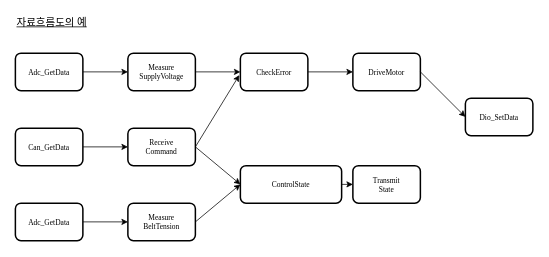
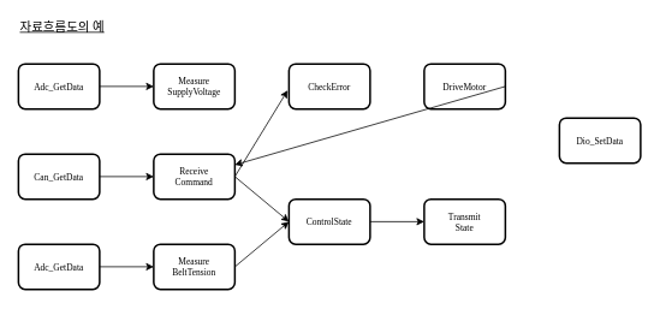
- <mxCell id="4" value="" style="edgeStyle=orthogonalEdgeStyle;rounded=0;orthogonalLoop=1;jettySize=auto;html=1;fontFamily=Arial Unicode MS;fontSize=10;" parent="1" source="5" target="7" edge="1"><mxGeometry relative="1" as="geometry" /></mxCell>
- <mxCell id="6" value="" style="edgeStyle=orthogonalEdgeStyle;rounded=0;orthogonalLoop=1;jettySize=auto;html=1;fontFamily=Arial Unicode MS;fontSize=10;" parent="1" source="7" target="8" edge="1"><mxGeometry relative="1" as="geometry" /></mxCell>
- <mxCell id="17" value="" style="rounded=0;orthogonalLoop=1;jettySize=auto;html=1;fontFamily=Arial Unicode MS;fontSize=10;exitX=1;exitY=0.5;exitDx=0;exitDy=0;entryX=0;entryY=0.5;entryDx=0;entryDy=0;" parent="1" source="8" target="16" edge="1"><mxGeometry relative="1" as="geometry"><mxPoint x="570" y="105" as="sourcePoint" /><mxPoint x="630" y="105" as="targetPoint" /></mxGeometry></mxCell>
+ <mxCell id="17" value="" style="rounded=0;orthogonalLoop=1;jettySize=auto;html=1;fontFamily=Arial Unicode MS;fontSize=10;exitX=1;exitY=0.5;exitDx=0;exitDy=0;" parent="1" source="8" target="12" edge="1"><mxGeometry relative="1" as="geometry"><mxPoint x="570" y="105" as="sourcePoint" /><mxPoint x="630" y="105" as="targetPoint" /></mxGeometry></mxCell>
- <mxCell id="14" value="ControlState" style="rounded=1;whiteSpace=wrap;html=1;fontFamily=Arial Unicode MS;fontSize=10;strokeWidth=2;" parent="1" vertex="1"><mxGeometry x="320" y="220" width="135" height="50" as="geometry" /></mxCell>
+ <mxCell id="14" value="ControlState" style="rounded=1;whiteSpace=wrap;html=1;fontFamily=Arial Unicode MS;fontSize=10;strokeWidth=2;" parent="1" vertex="1"><mxGeometry x="320" y="220" width="90" height="50" as="geometry" /></mxCell>
